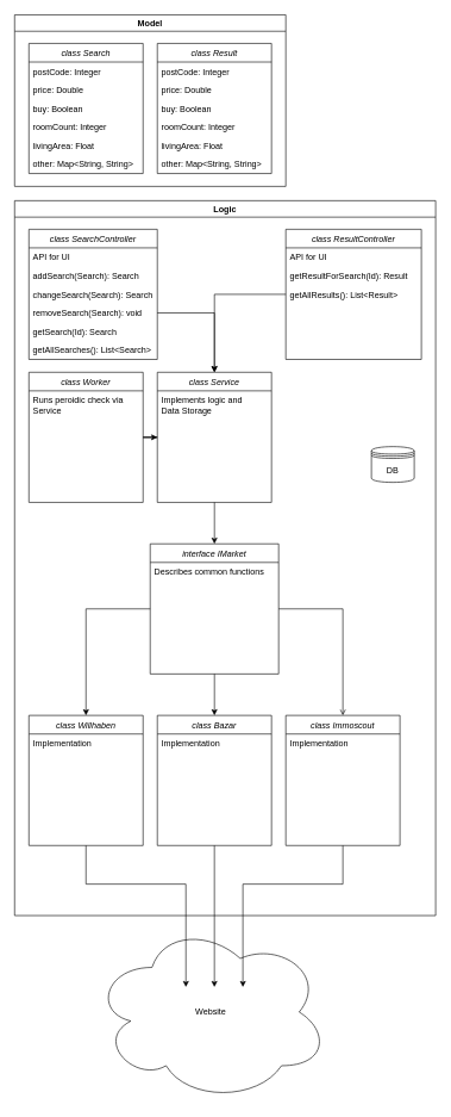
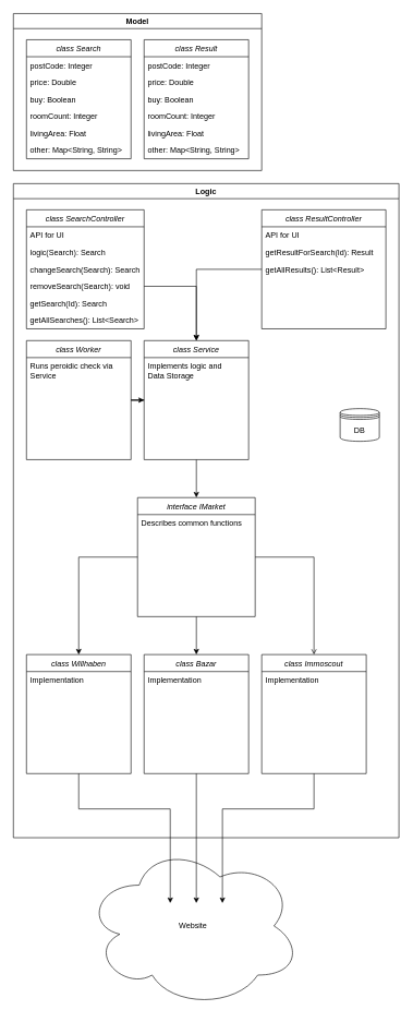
- <mxCell id="20" value="addSearch(Search): Search" style="text;align=left;verticalAlign=top;spacingLeft=4;spacingRight=4;overflow=hidden;rotatable=0;points=[[0,0.5],[1,0.5]];portConstraint=eastwest;" vertex="1" parent="18"><mxGeometry y="52" width="180" height="26" as="geometry" /></mxCell>
+ <mxCell id="20" value="logic(Search): Search" style="text;align=left;verticalAlign=top;spacingLeft=4;spacingRight=4;overflow=hidden;rotatable=0;points=[[0,0.5],[1,0.5]];portConstraint=eastwest;" vertex="1" parent="18"><mxGeometry y="52" width="180" height="26" as="geometry" /></mxCell>
